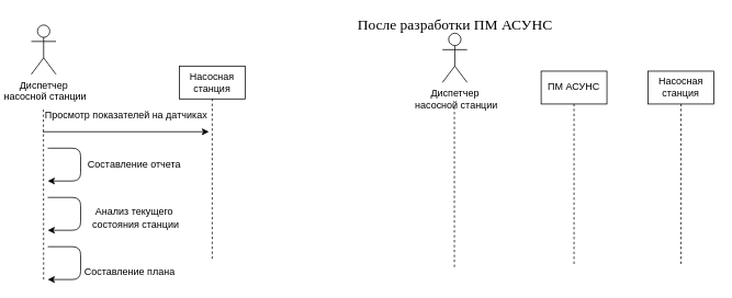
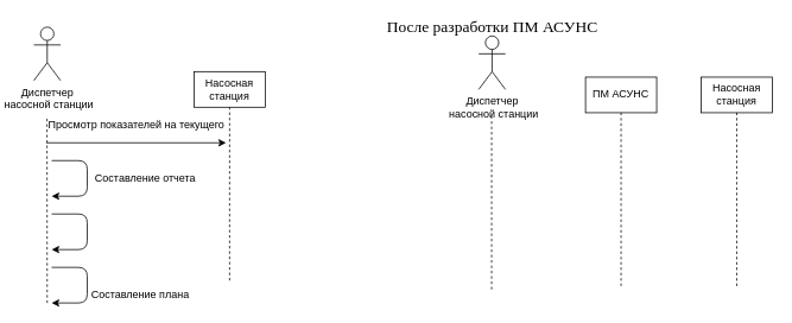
- <mxCell id="10" value="Просмотр показателей на датчиках" style="text;html=1;align=center;verticalAlign=middle;resizable=0;points=[];autosize=1;" vertex="1" parent="1"><mxGeometry x="30" y="130" width="210" height="20" as="geometry" /></mxCell>
+ <mxCell id="10" value="Просмотр показателей на текущего" style="text;html=1;align=center;verticalAlign=middle;resizable=0;points=[];autosize=1;" vertex="1" parent="1"><mxGeometry x="30" y="130" width="210" height="20" as="geometry" /></mxCell>
- <mxCell id="14" value="Анализ текущего&lt;br&gt;&amp;nbsp;состояния станции" style="text;html=1;align=center;verticalAlign=middle;resizable=0;points=[];autosize=1;" vertex="1" parent="1"><mxGeometry x="85" y="250" width="120" height="30" as="geometry" /></mxCell>
